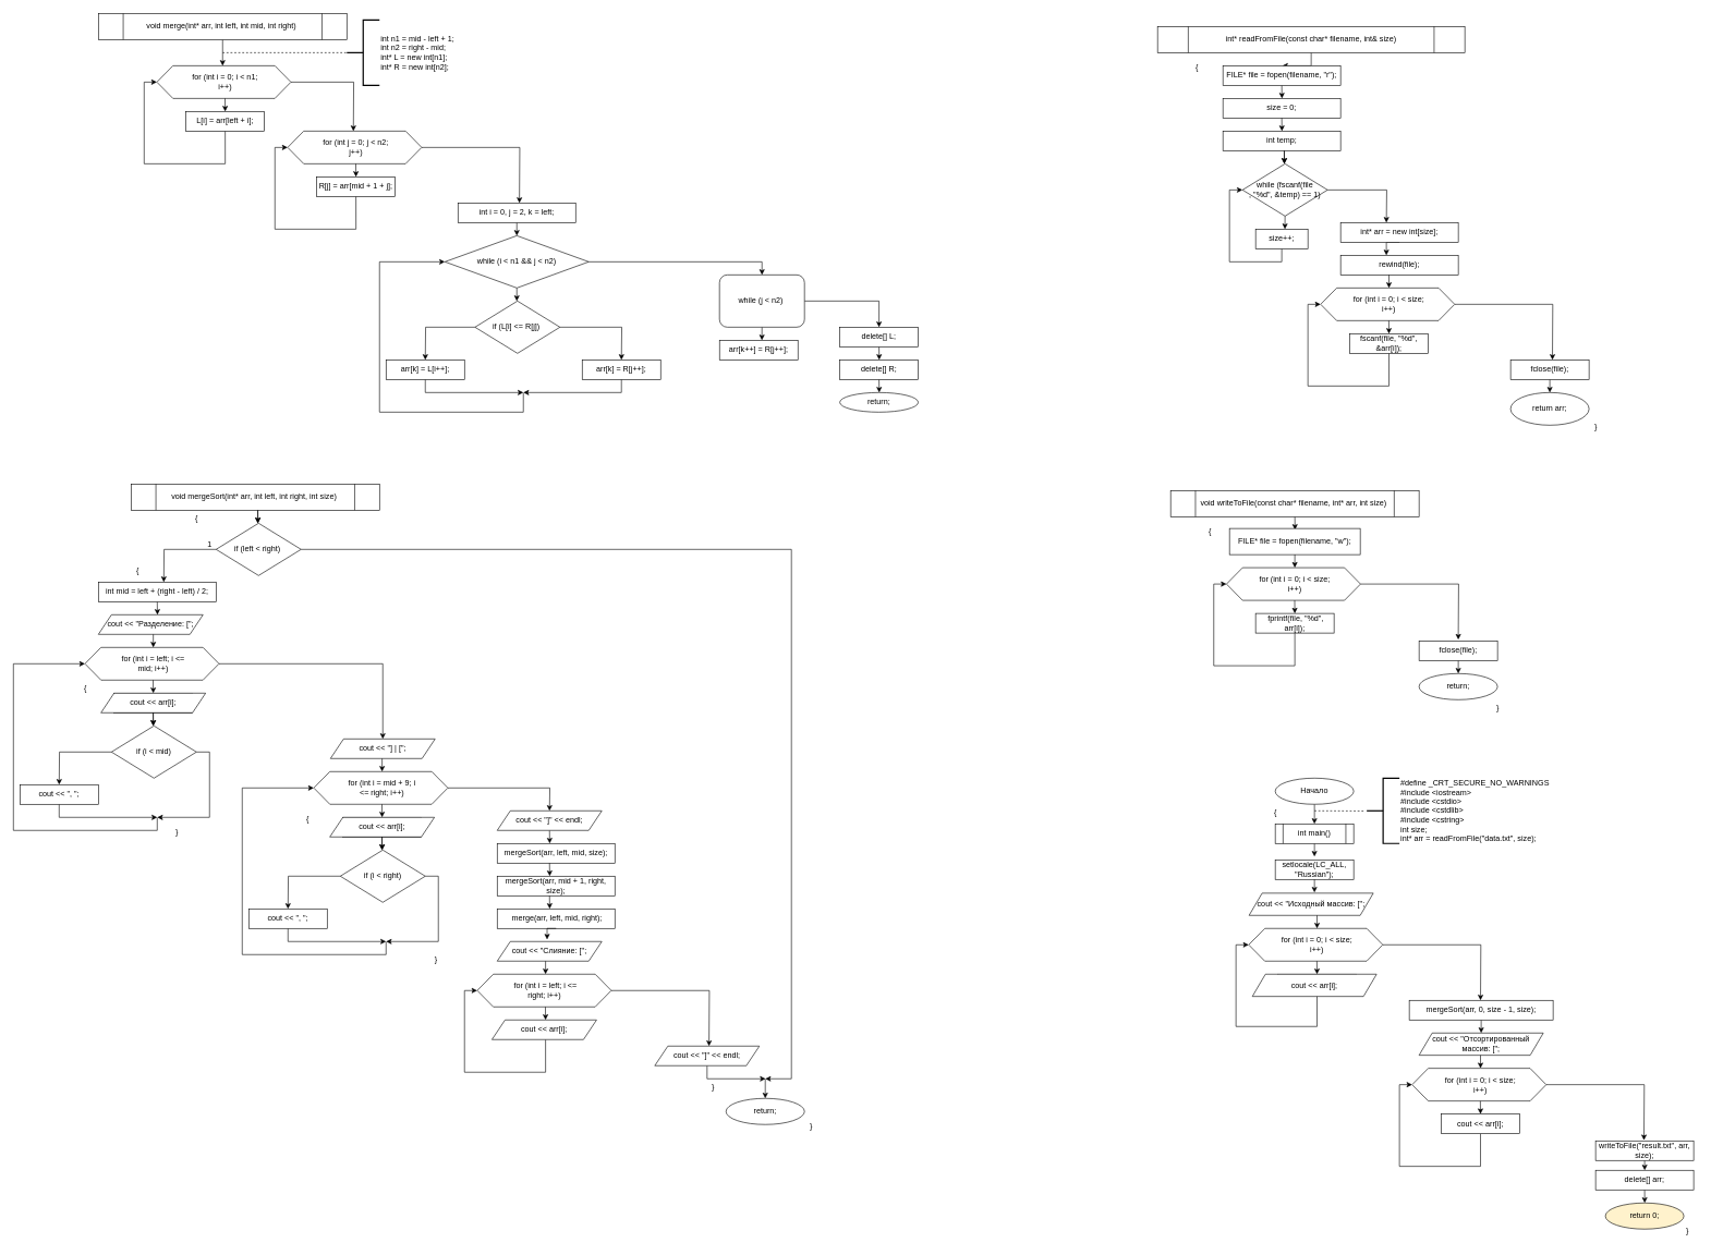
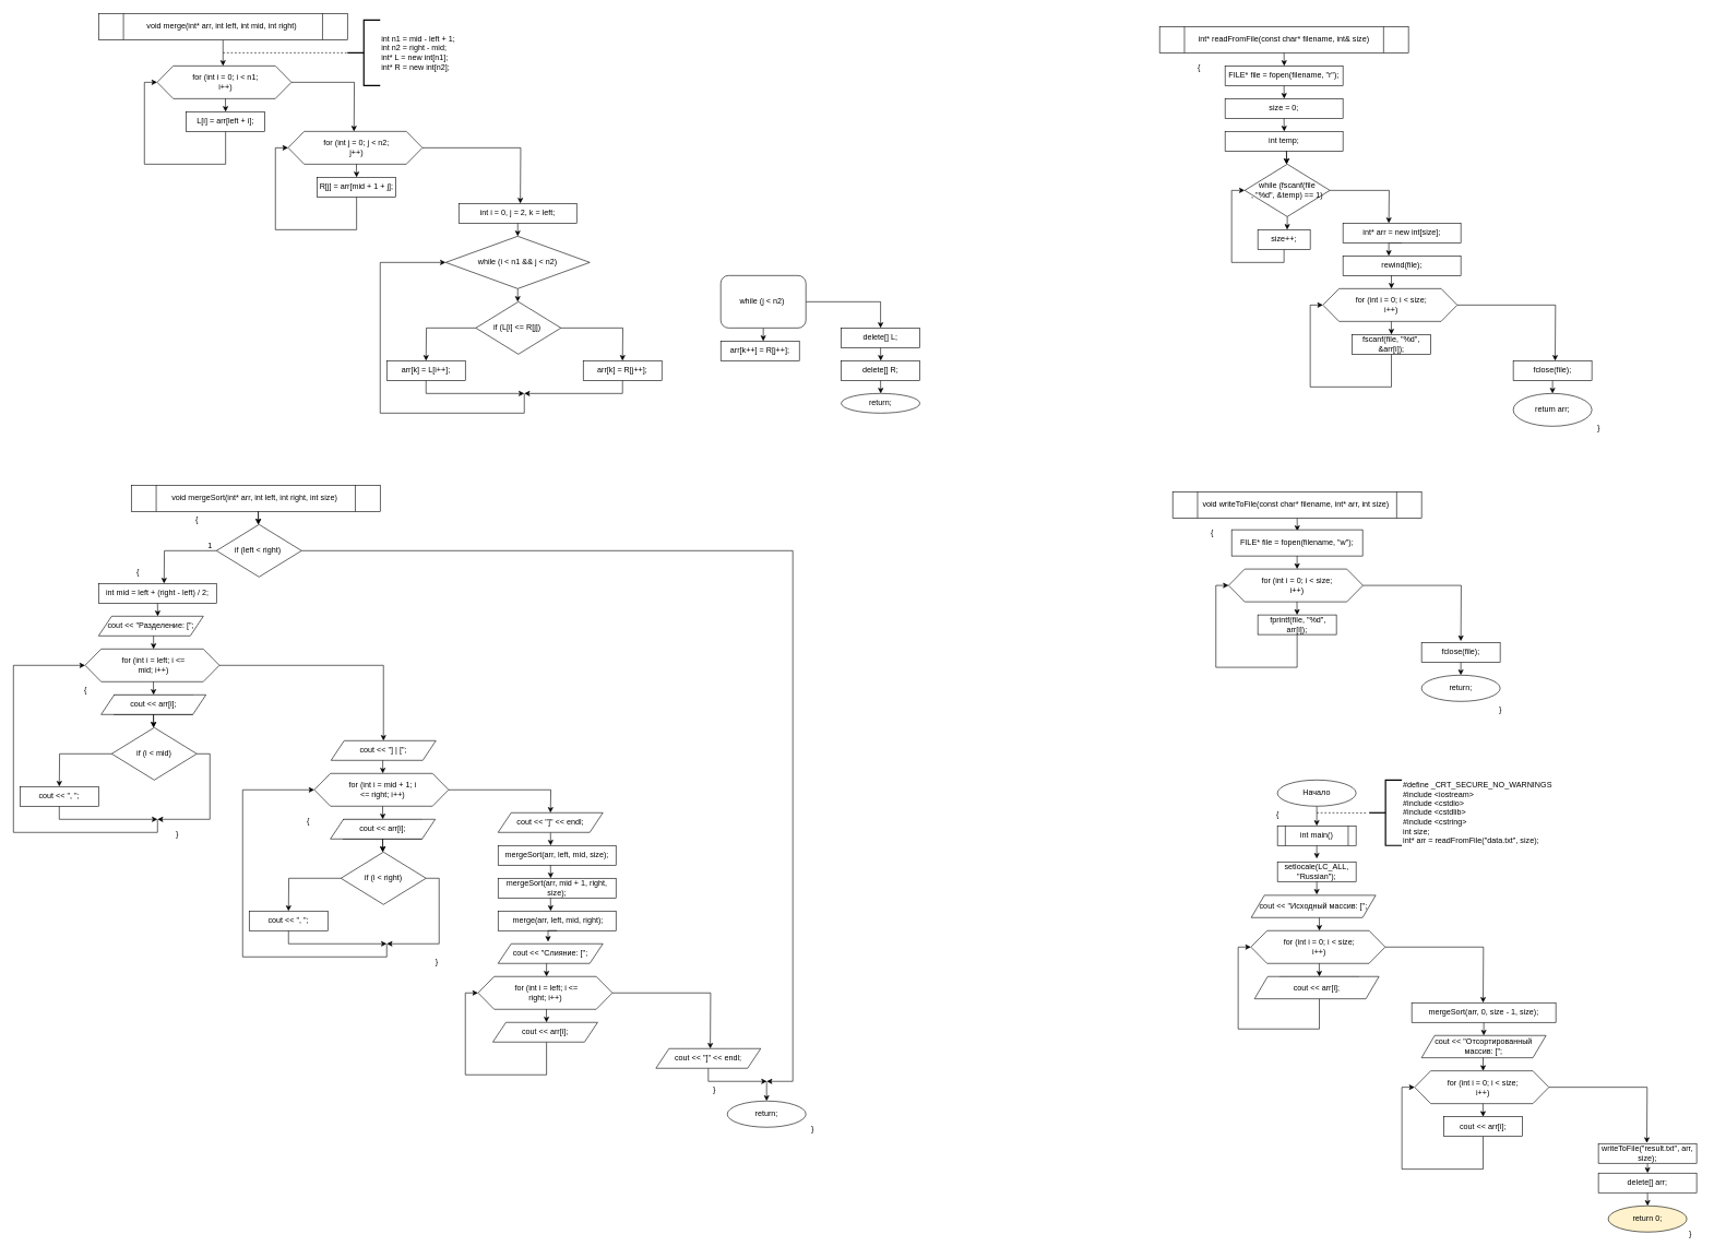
- <mxCell id="110" value="int* readFromFile(const char* filename, int&amp;amp; size)" style="shape=process;whiteSpace=wrap;html=1;backgroundOutline=1;" vertex="1" parent="1"><mxGeometry x="1770" y="40" width="470" height="40" as="geometry" /></mxCell>
+ <mxCell id="110" value="int* readFromFile(const char* filename, int&amp;amp; size)" style="shape=process;whiteSpace=wrap;html=1;backgroundOutline=1;" vertex="1" parent="1"><mxGeometry x="1770" y="40" width="380" height="40" as="geometry" /></mxCell>
- <mxCell id="21" style="edgeStyle=orthogonalEdgeStyle;rounded=0;orthogonalLoop=1;jettySize=auto;html=1;exitX=1;exitY=0.5;exitDx=0;exitDy=0;entryX=0.5;entryY=0;entryDx=0;entryDy=0;" edge="1" parent="1" source="22" target="33"><mxGeometry relative="1" as="geometry" /></mxCell>
- <mxCell id="69" value="for (int i = mid + 9; i &amp;lt;= right; i++)" style="text;html=1;align=center;verticalAlign=middle;whiteSpace=wrap;rounded=0;" vertex="1" parent="1"><mxGeometry x="523.971" y="1190" width="120" height="30" as="geometry" /></mxCell>
+ <mxCell id="69" value="for (int i = mid + 1; i &amp;lt;= right; i++)" style="text;html=1;align=center;verticalAlign=middle;whiteSpace=wrap;rounded=0;" vertex="1" parent="1"><mxGeometry x="523.971" y="1190" width="120" height="30" as="geometry" /></mxCell>
